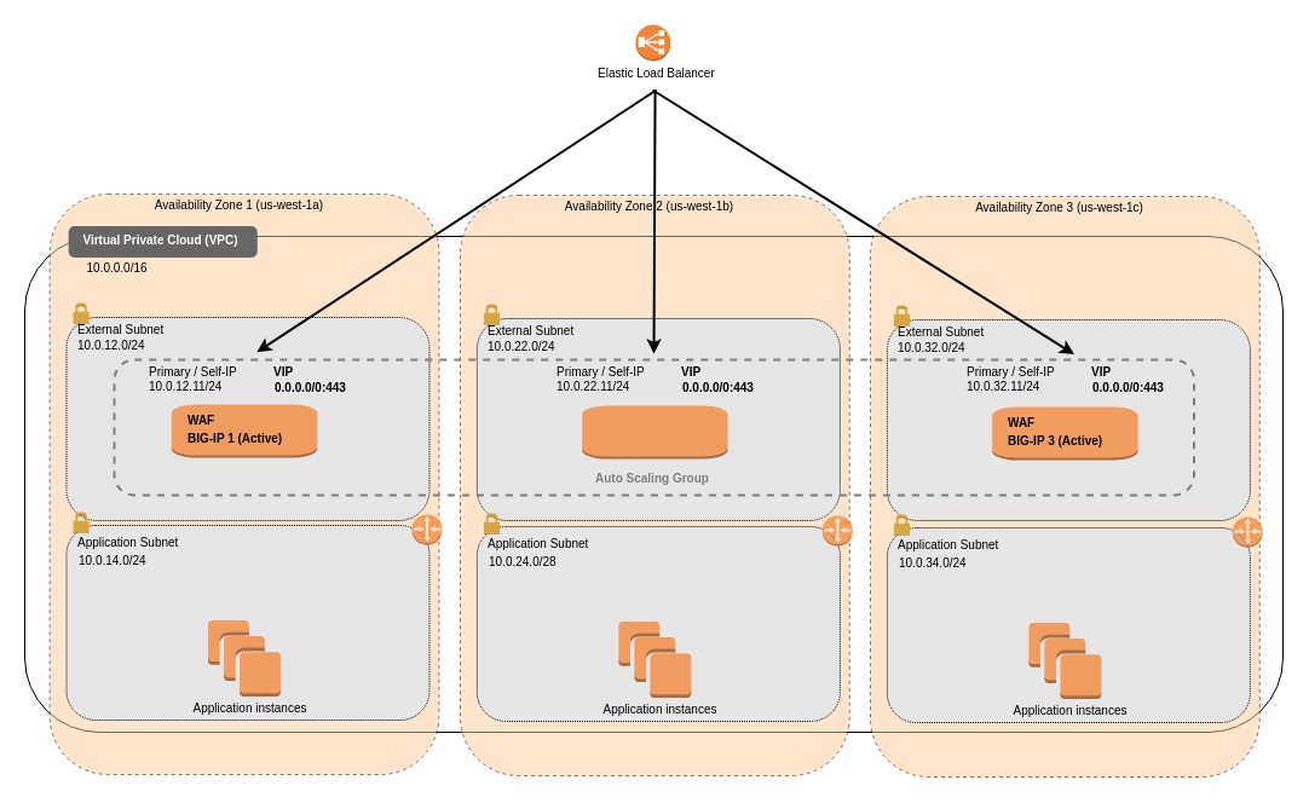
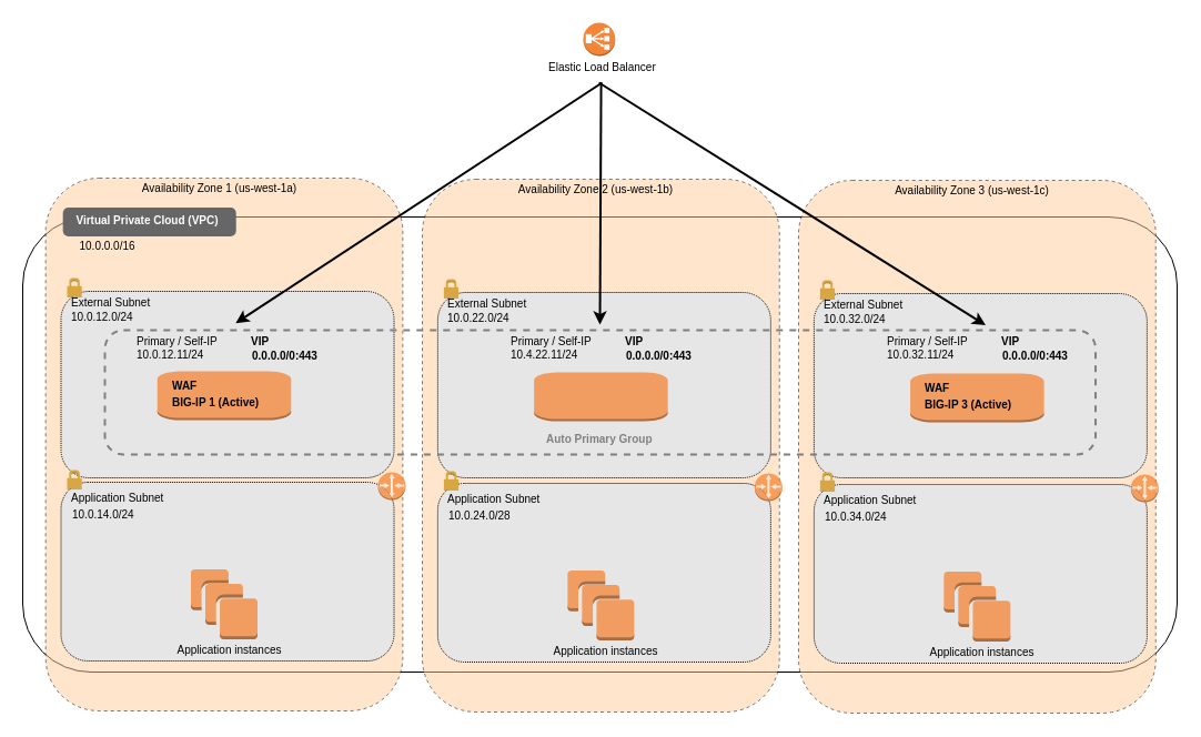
- <mxCell id="57" value="&lt;font style=&quot;font-size: 10px&quot;&gt;10.0.22.11/24&lt;/font&gt;" style="text;html=1;align=left;verticalAlign=middle;resizable=0;points=[];autosize=1;" parent="1" vertex="1"><mxGeometry x="458.034" y="308.999" width="80" height="20" as="geometry" /></mxCell>
+ <mxCell id="57" value="&lt;font style=&quot;font-size: 10px&quot;&gt;10.4.22.11/24&lt;/font&gt;" style="text;html=1;align=left;verticalAlign=middle;resizable=0;points=[];autosize=1;" parent="1" vertex="1"><mxGeometry x="458.034" y="308.999" width="80" height="20" as="geometry" /></mxCell>
- <mxCell id="66" value="&lt;span style=&quot;font-size: 10px&quot;&gt;&lt;font color=&quot;#808080&quot;&gt;Auto Scaling Group&lt;/font&gt;&lt;/span&gt;" style="text;html=1;align=left;verticalAlign=middle;resizable=0;points=[];autosize=1;fontStyle=1" parent="1" vertex="1"><mxGeometry x="489.874" y="384.999" width="110" height="20" as="geometry" /></mxCell>
+ <mxCell id="66" value="&lt;span style=&quot;font-size: 10px&quot;&gt;&lt;font color=&quot;#808080&quot;&gt;Auto Primary Group&lt;/font&gt;&lt;/span&gt;" style="text;html=1;align=left;verticalAlign=middle;resizable=0;points=[];autosize=1;fontStyle=1" parent="1" vertex="1"><mxGeometry x="489.874" y="384.999" width="110" height="20" as="geometry" /></mxCell>
